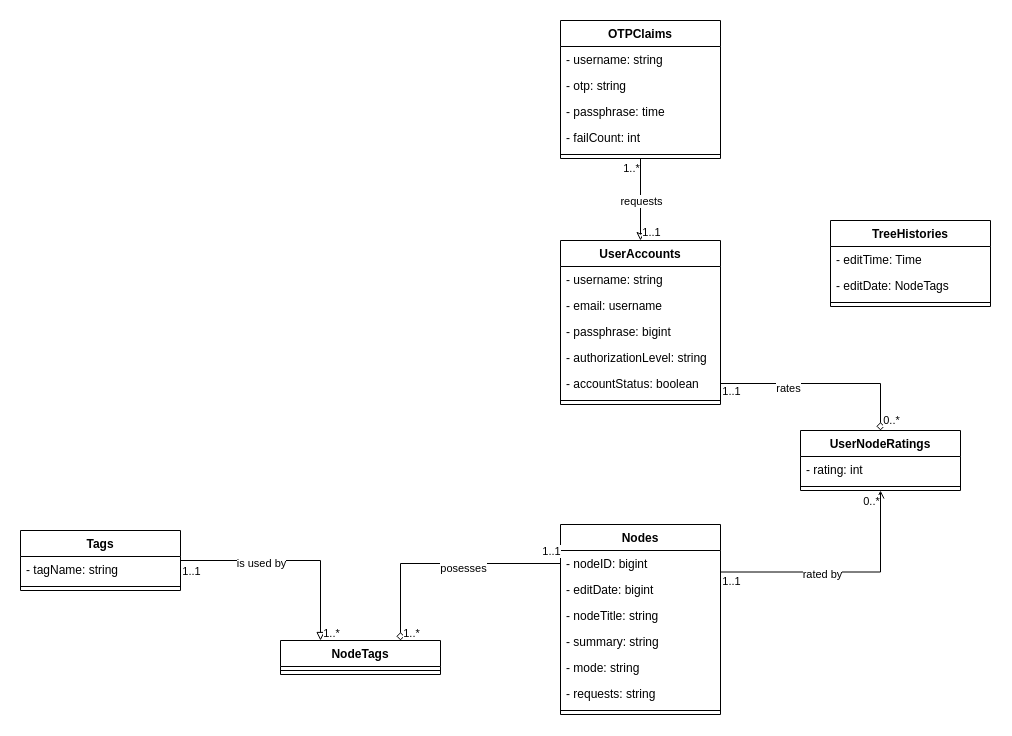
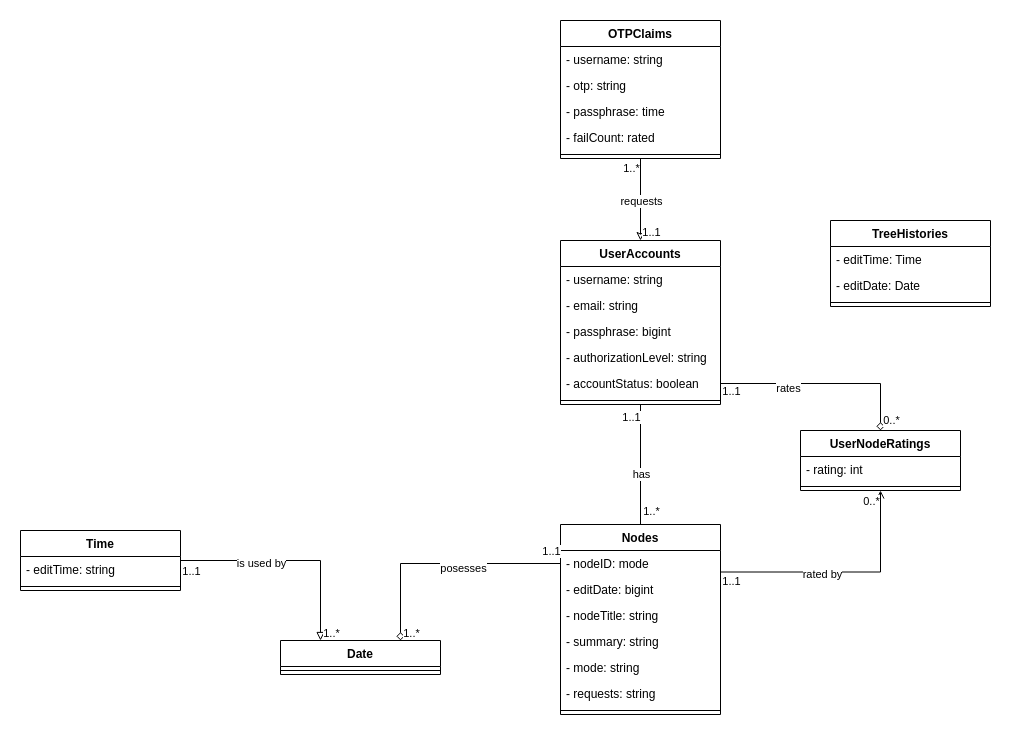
- <mxCell id="10" value="- failCount: int" style="text;strokeColor=none;fillColor=none;align=left;verticalAlign=top;spacingLeft=4;spacingRight=4;overflow=hidden;rotatable=0;points=[[0,0.5],[1,0.5]];portConstraint=eastwest;" parent="6" vertex="1"><mxGeometry y="104" width="160" height="26" as="geometry" /></mxCell>
+ <mxCell id="10" value="- failCount: rated" style="text;strokeColor=none;fillColor=none;align=left;verticalAlign=top;spacingLeft=4;spacingRight=4;overflow=hidden;rotatable=0;points=[[0,0.5],[1,0.5]];portConstraint=eastwest;" parent="6" vertex="1"><mxGeometry y="104" width="160" height="26" as="geometry" /></mxCell>
- <mxCell id="57" value="- editDate: NodeTags" style="text;strokeColor=none;fillColor=none;align=left;verticalAlign=top;spacingLeft=4;spacingRight=4;overflow=hidden;rotatable=0;points=[[0,0.5],[1,0.5]];portConstraint=eastwest;" vertex="1" parent="55"><mxGeometry y="52" width="160" height="26" as="geometry" /></mxCell>
+ <mxCell id="57" value="- editDate: Date" style="text;strokeColor=none;fillColor=none;align=left;verticalAlign=top;spacingLeft=4;spacingRight=4;overflow=hidden;rotatable=0;points=[[0,0.5],[1,0.5]];portConstraint=eastwest;" vertex="1" parent="55"><mxGeometry y="52" width="160" height="26" as="geometry" /></mxCell>
- <mxCell id="18" value="- email: username" style="text;strokeColor=none;fillColor=none;align=left;verticalAlign=top;spacingLeft=4;spacingRight=4;overflow=hidden;rotatable=0;points=[[0,0.5],[1,0.5]];portConstraint=eastwest;" parent="16" vertex="1"><mxGeometry y="52" width="160" height="26" as="geometry" /></mxCell>
+ <mxCell id="18" value="- email: string" style="text;strokeColor=none;fillColor=none;align=left;verticalAlign=top;spacingLeft=4;spacingRight=4;overflow=hidden;rotatable=0;points=[[0,0.5],[1,0.5]];portConstraint=eastwest;" parent="16" vertex="1"><mxGeometry y="52" width="160" height="26" as="geometry" /></mxCell>
+ <mxCell id="12" style="edgeStyle=orthogonalEdgeStyle;rounded=0;orthogonalLoop=1;jettySize=auto;html=1;entryX=0.5;entryY=0;entryDx=0;entryDy=0;endArrow=none;endFill=0;exitX=0.5;exitY=1;exitDx=0;exitDy=0;" parent="1" source="16" target="34" edge="1"><mxGeometry relative="1" as="geometry"><mxPoint y="420" as="sourcePoint" x="640" /></mxGeometry></mxCell>
+ <mxCell id="13" value="1..*" style="edgeLabel;html=1;align=center;verticalAlign=middle;resizable=0;points=[];" parent="12" vertex="1" connectable="0"><mxGeometry x="0.783" y="1" relative="1" as="geometry"><mxPoint x="9" y="-1" as="offset" /></mxGeometry></mxCell>
+ <mxCell id="14" value="has" style="edgeLabel;html=1;align=center;verticalAlign=middle;resizable=0;points=[];" parent="12" vertex="1" connectable="0"><mxGeometry x="0.157" y="-8" relative="1" as="geometry"><mxPoint x="8" as="offset" /></mxGeometry></mxCell>
+ <mxCell id="15" value="1..1" style="edgeLabel;html=1;align=center;verticalAlign=middle;resizable=0;points=[];" parent="12" vertex="1" connectable="0"><mxGeometry x="-0.807" y="1" relative="1" as="geometry"><mxPoint x="-11" as="offset" /></mxGeometry></mxCell>
- <mxCell id="27" value="Tags" style="swimlane;fontStyle=1;align=center;verticalAlign=top;childLayout=stackLayout;horizontal=1;startSize=26;horizontalStack=0;resizeParent=1;resizeParentMax=0;resizeLast=0;collapsible=1;marginBottom=0;" parent="1" vertex="1"><mxGeometry x="20" y="530" width="160" height="60" as="geometry" /></mxCell>
+ <mxCell id="27" value="Time" style="swimlane;fontStyle=1;align=center;verticalAlign=top;childLayout=stackLayout;horizontal=1;startSize=26;horizontalStack=0;resizeParent=1;resizeParentMax=0;resizeLast=0;collapsible=1;marginBottom=0;" parent="1" vertex="1"><mxGeometry x="20" y="530" width="160" height="60" as="geometry" /></mxCell>
- <mxCell id="35" value="- nodeID: bigint" style="text;strokeColor=none;fillColor=none;align=left;verticalAlign=top;spacingLeft=4;spacingRight=4;overflow=hidden;rotatable=0;points=[[0,0.5],[1,0.5]];portConstraint=eastwest;" parent="34" vertex="1"><mxGeometry y="26" width="160" height="26" as="geometry" /></mxCell>
+ <mxCell id="35" value="- nodeID: mode" style="text;strokeColor=none;fillColor=none;align=left;verticalAlign=top;spacingLeft=4;spacingRight=4;overflow=hidden;rotatable=0;points=[[0,0.5],[1,0.5]];portConstraint=eastwest;" parent="34" vertex="1"><mxGeometry y="26" width="160" height="26" as="geometry" /></mxCell>
- <mxCell id="28" value="- tagName: string" style="text;strokeColor=none;fillColor=none;align=left;verticalAlign=top;spacingLeft=4;spacingRight=4;overflow=hidden;rotatable=0;points=[[0,0.5],[1,0.5]];portConstraint=eastwest;" parent="27" vertex="1"><mxGeometry y="26" width="160" height="26" as="geometry" /></mxCell>
+ <mxCell id="28" value="- editTime: string" style="text;strokeColor=none;fillColor=none;align=left;verticalAlign=top;spacingLeft=4;spacingRight=4;overflow=hidden;rotatable=0;points=[[0,0.5],[1,0.5]];portConstraint=eastwest;" parent="27" vertex="1"><mxGeometry y="26" width="160" height="26" as="geometry" /></mxCell>
- <mxCell id="46" value="NodeTags" style="swimlane;fontStyle=1;align=center;verticalAlign=top;childLayout=stackLayout;horizontal=1;startSize=26;horizontalStack=0;resizeParent=1;resizeParentMax=0;resizeLast=0;collapsible=1;marginBottom=0;" parent="1" vertex="1"><mxGeometry x="280" y="640" width="160" height="34" as="geometry" /></mxCell>
+ <mxCell id="46" value="Date" style="swimlane;fontStyle=1;align=center;verticalAlign=top;childLayout=stackLayout;horizontal=1;startSize=26;horizontalStack=0;resizeParent=1;resizeParentMax=0;resizeLast=0;collapsible=1;marginBottom=0;" parent="1" vertex="1"><mxGeometry x="280" y="640" width="160" height="34" as="geometry" /></mxCell>
